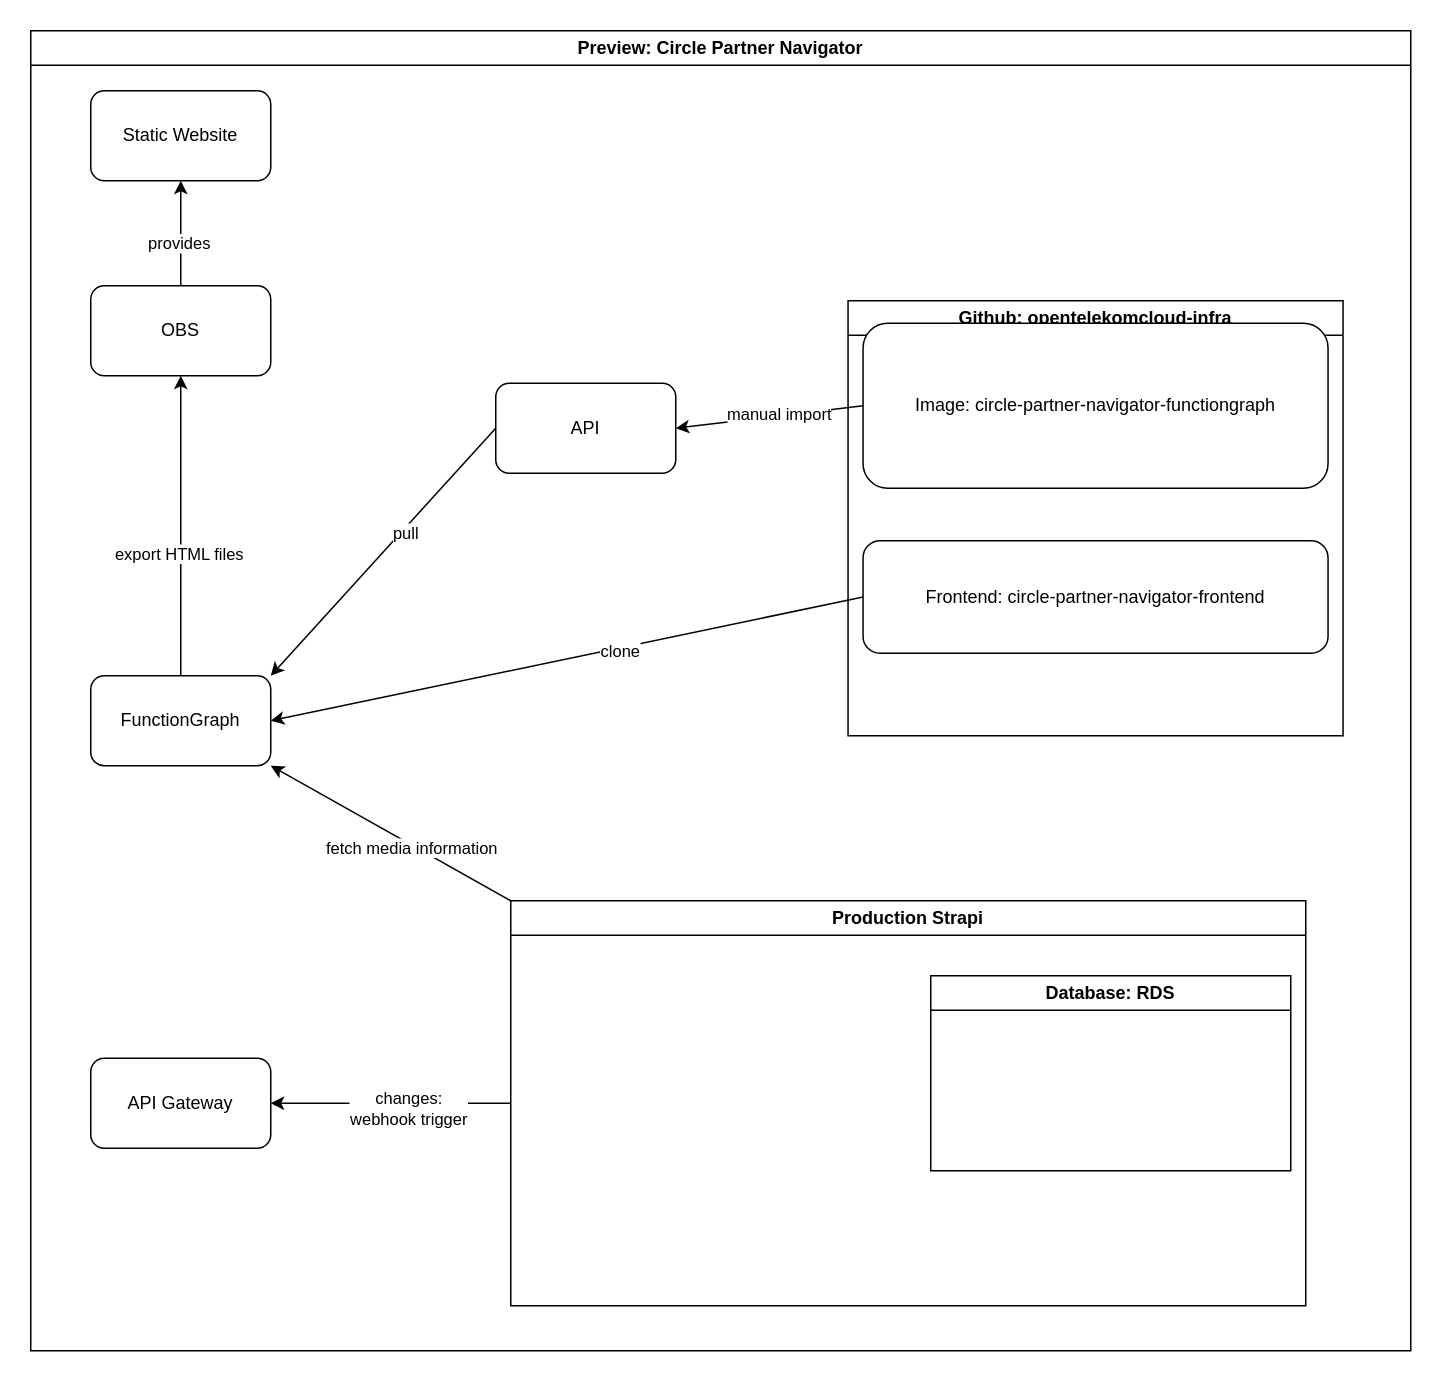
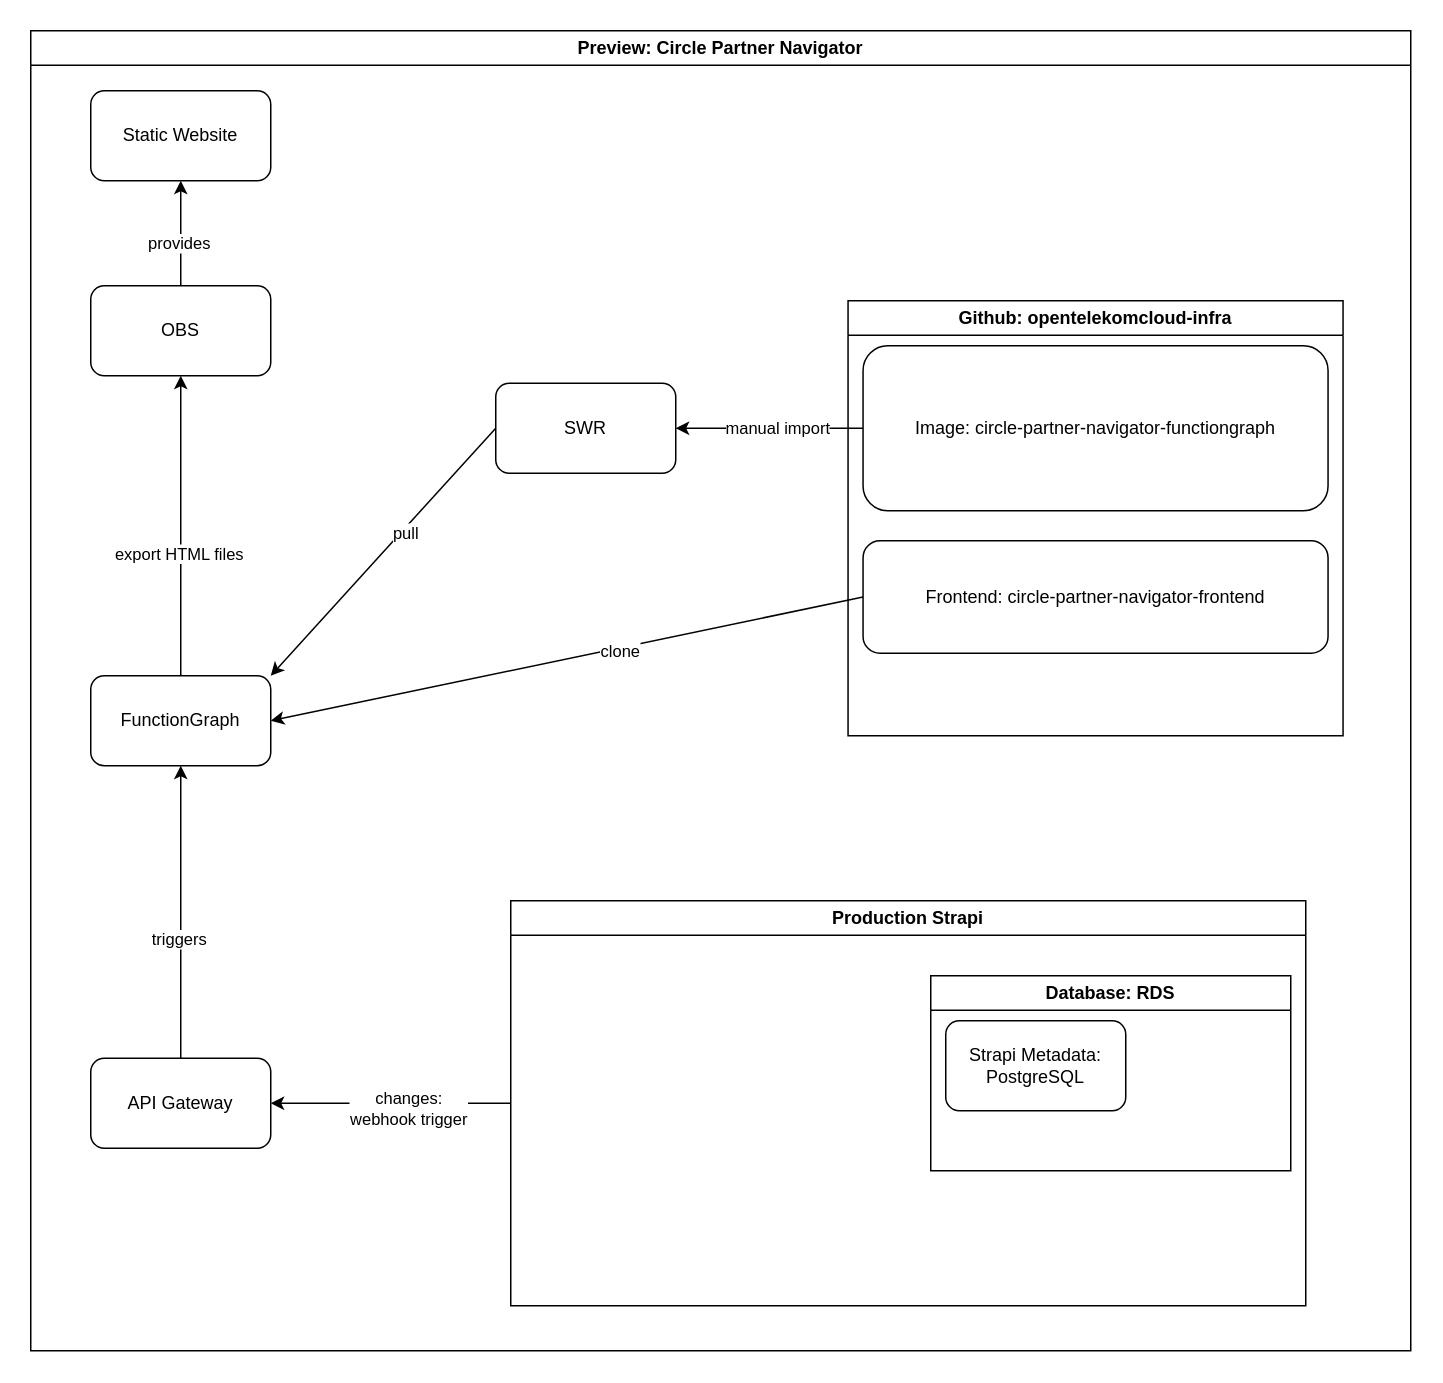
- <mxCell id="7" value="Image:&amp;nbsp;&lt;span style=&quot;background-color: initial;&quot;&gt;circle-partner-navigator-functiongraph&lt;/span&gt;" style="rounded=1;whiteSpace=wrap;html=1;" vertex="1" parent="6"><mxGeometry x="10" y="15" width="310" height="110" as="geometry" /></mxCell>
+ <mxCell id="7" value="Image:&amp;nbsp;&lt;span style=&quot;background-color: initial;&quot;&gt;circle-partner-navigator-functiongraph&lt;/span&gt;" style="rounded=1;whiteSpace=wrap;html=1;" vertex="1" parent="6"><mxGeometry x="10" y="30" width="310" height="110" as="geometry" /></mxCell>
- <mxCell id="5" value="API" style="rounded=1;whiteSpace=wrap;html=1;" vertex="1" parent="1"><mxGeometry x="330" y="255" width="120" height="60" as="geometry" /></mxCell>
+ <mxCell id="5" value="SWR" style="rounded=1;whiteSpace=wrap;html=1;" vertex="1" parent="1"><mxGeometry x="330" y="255" width="120" height="60" as="geometry" /></mxCell>
- <mxCell id="16" value="" style="endArrow=classic;html=1;rounded=0;exitX=0;exitY=0;exitDx=0;exitDy=0;entryX=1;entryY=1;entryDx=0;entryDy=0;" edge="1" parent="1" source="20" target="4"><mxGeometry width="50" height="50" relative="1" as="geometry"><mxPoint x="190" y="555" as="sourcePoint" /><mxPoint x="300" y="510" as="targetPoint" /></mxGeometry></mxCell>
- <mxCell id="17" value="fetch media information" style="edgeLabel;html=1;align=center;verticalAlign=middle;resizable=0;points=[];" vertex="1" connectable="0" parent="16"><mxGeometry x="-0.178" y="2" relative="1" as="geometry"><mxPoint as="offset" /></mxGeometry></mxCell>
+ <mxCell id="23" value="" style="endArrow=classic;html=1;rounded=0;exitX=0.5;exitY=0;exitDx=0;exitDy=0;entryX=0.5;entryY=1;entryDx=0;entryDy=0;" edge="1" parent="1" source="2" target="4"><mxGeometry width="50" height="50" relative="1" as="geometry"><mxPoint x="130" y="460" as="sourcePoint" /><mxPoint x="130" y="260" as="targetPoint" /></mxGeometry></mxCell>
+ <mxCell id="24" value="triggers" style="edgeLabel;html=1;align=center;verticalAlign=middle;resizable=0;points=[];" vertex="1" connectable="0" parent="23"><mxGeometry x="-0.178" y="2" relative="1" as="geometry"><mxPoint as="offset" /></mxGeometry></mxCell>
+ <mxCell id="22" value="Strapi Metadata: PostgreSQL" style="rounded=1;whiteSpace=wrap;html=1;" vertex="1" parent="21"><mxGeometry x="10" y="30" width="120" height="60" as="geometry" /></mxCell>
